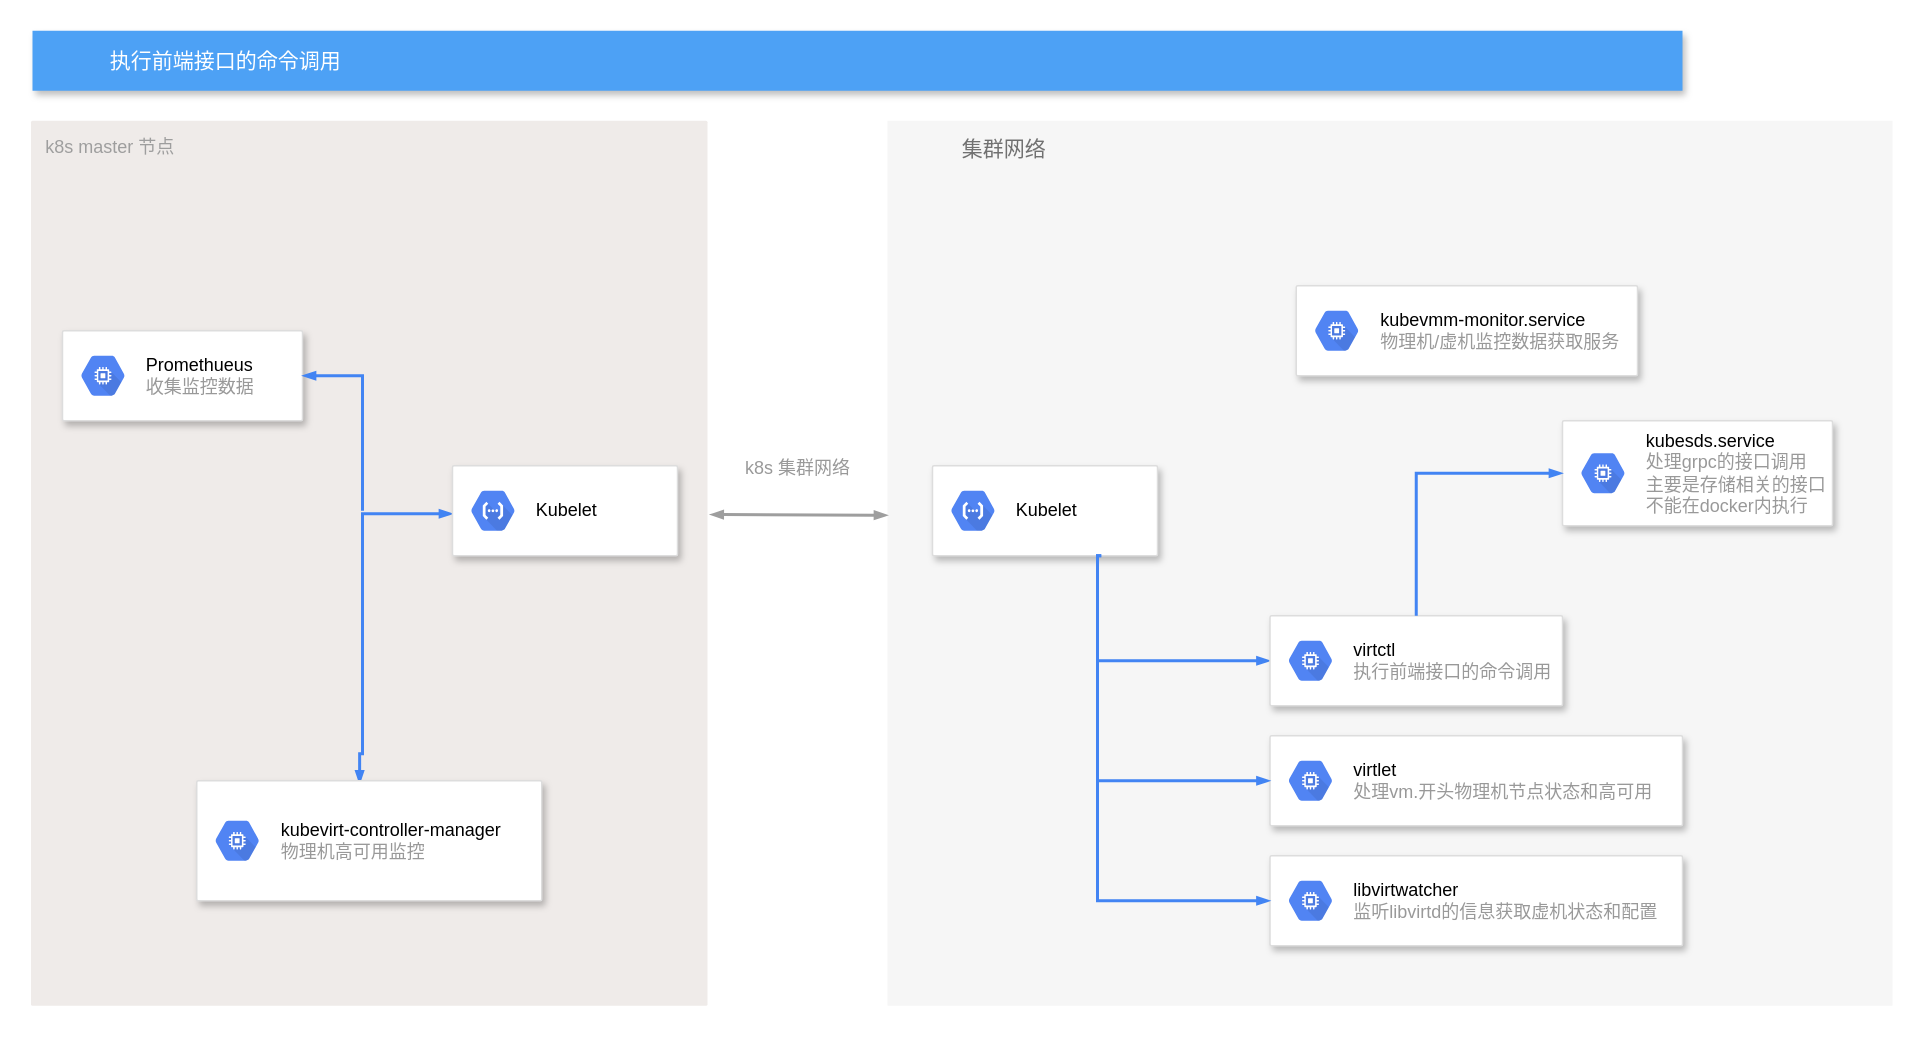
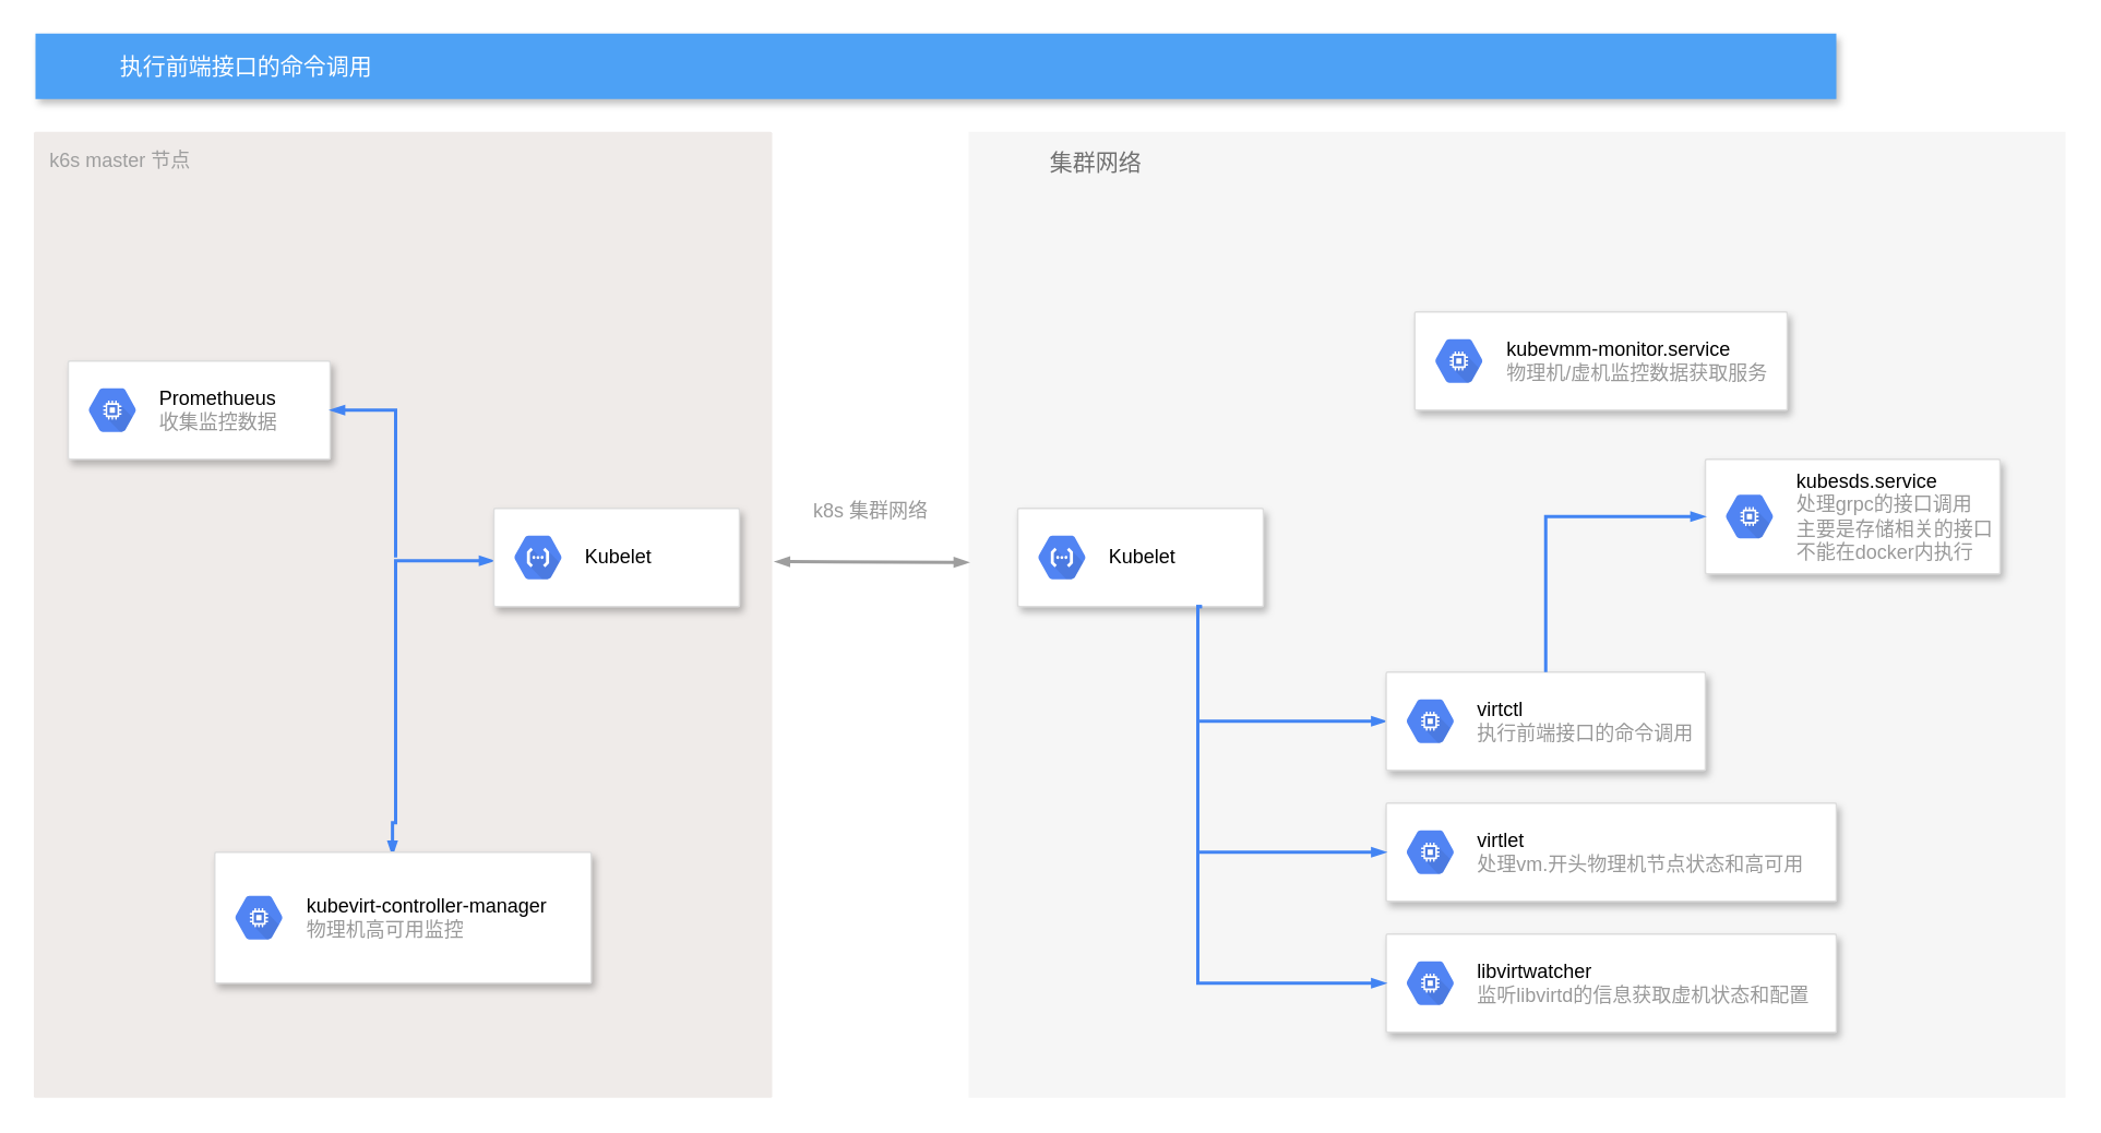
- <mxCell id="4" value="k8s master 节点" style="rounded=1;absoluteArcSize=1;arcSize=2;html=1;strokeColor=none;gradientColor=none;shadow=0;dashed=0;strokeColor=none;fontSize=12;fontColor=#9E9E9E;align=left;verticalAlign=top;spacing=10;spacingTop=-4;fillColor=#EFEBE9;whiteSpace=wrap;" parent="1" vertex="1"><mxGeometry x="20" y="80" width="451" height="590" as="geometry" /></mxCell>
+ <mxCell id="4" value="k6s master 节点" style="rounded=1;absoluteArcSize=1;arcSize=2;html=1;strokeColor=none;gradientColor=none;shadow=0;dashed=0;strokeColor=none;fontSize=12;fontColor=#9E9E9E;align=left;verticalAlign=top;spacing=10;spacingTop=-4;fillColor=#EFEBE9;whiteSpace=wrap;" parent="1" vertex="1"><mxGeometry x="20" y="80" width="451" height="590" as="geometry" /></mxCell>
